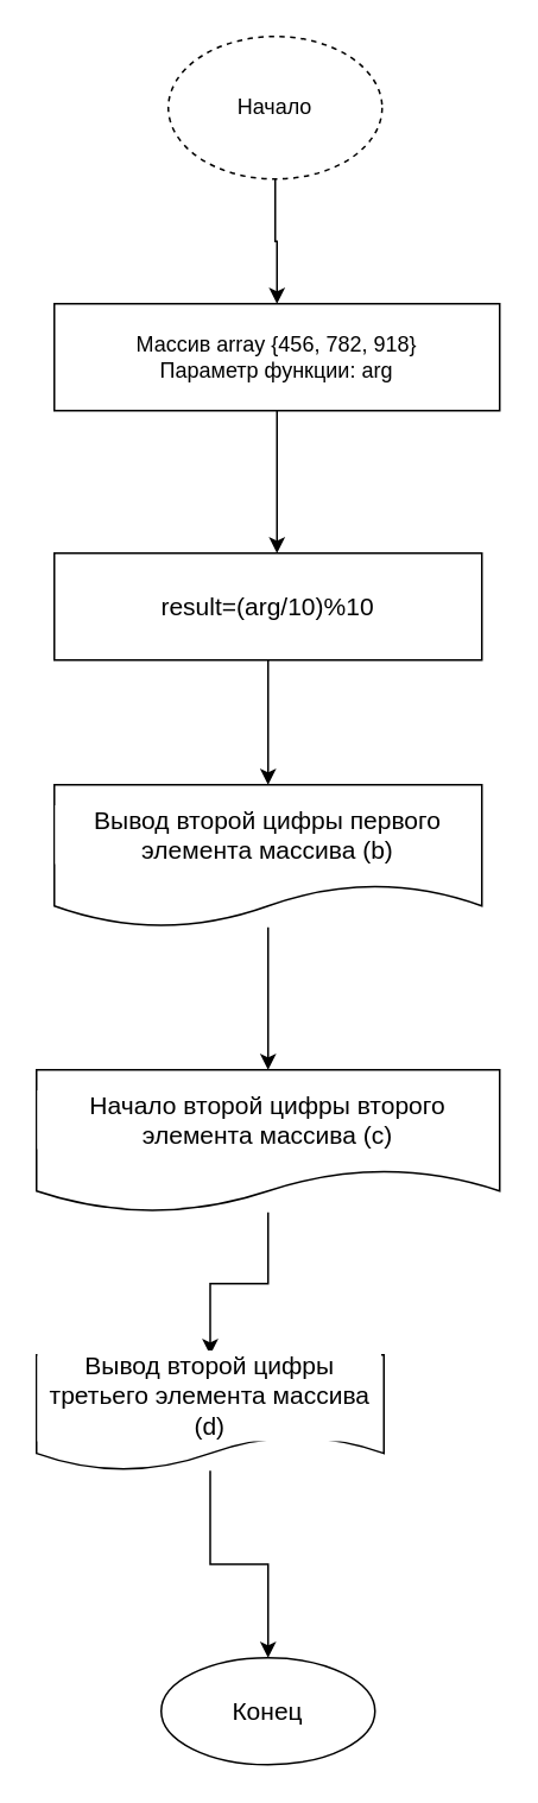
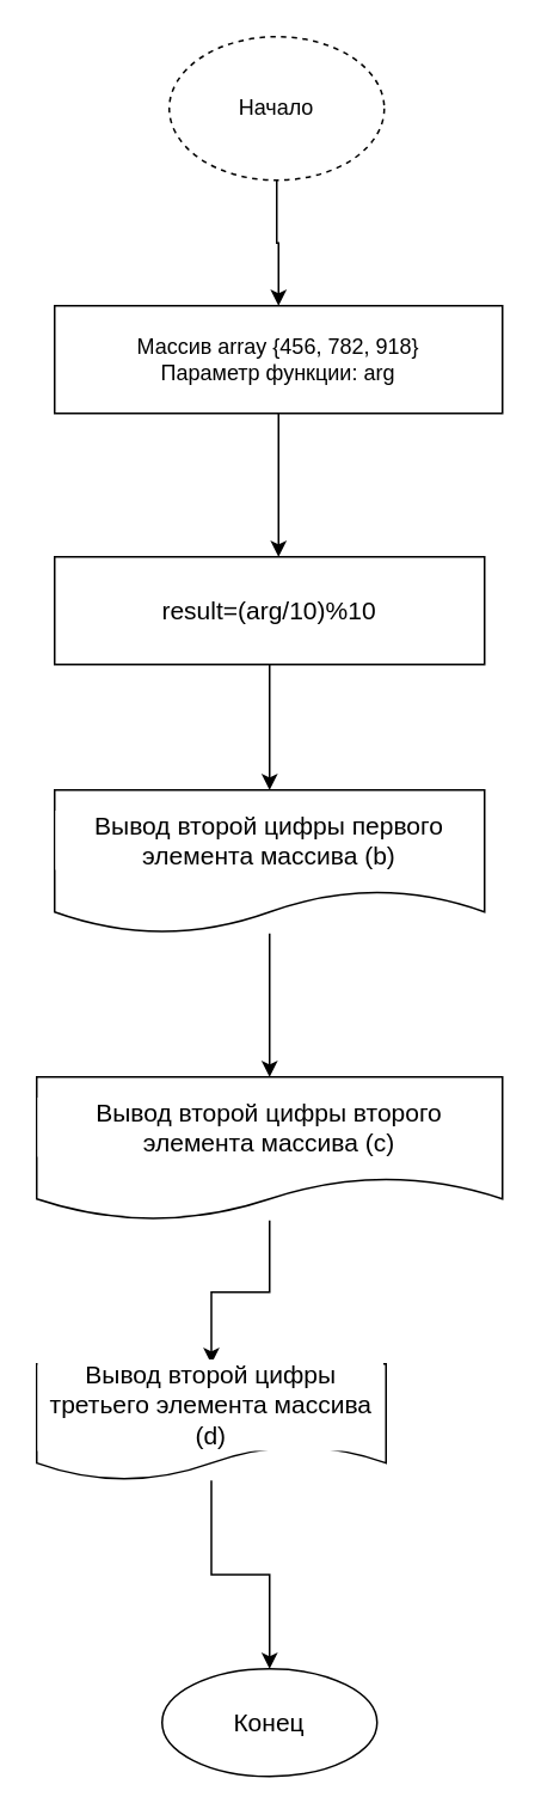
- <mxCell id="11" value="Начало второй цифры второго элемента массива (с)" style="shape=document;whiteSpace=wrap;html=1;boundedLbl=1;fontSize=14;fillColor=#FFFFFF;fontColor=none;rounded=0;labelBackgroundColor=#FFFFFF;" vertex="1" parent="1"><mxGeometry x="20" y="600" width="260" height="80" as="geometry" /></mxCell>
+ <mxCell id="11" value="Вывод второй цифры второго элемента массива (с)" style="shape=document;whiteSpace=wrap;html=1;boundedLbl=1;fontSize=14;fillColor=#FFFFFF;fontColor=none;rounded=0;labelBackgroundColor=#FFFFFF;" vertex="1" parent="1"><mxGeometry x="20" y="600" width="260" height="80" as="geometry" /></mxCell>
